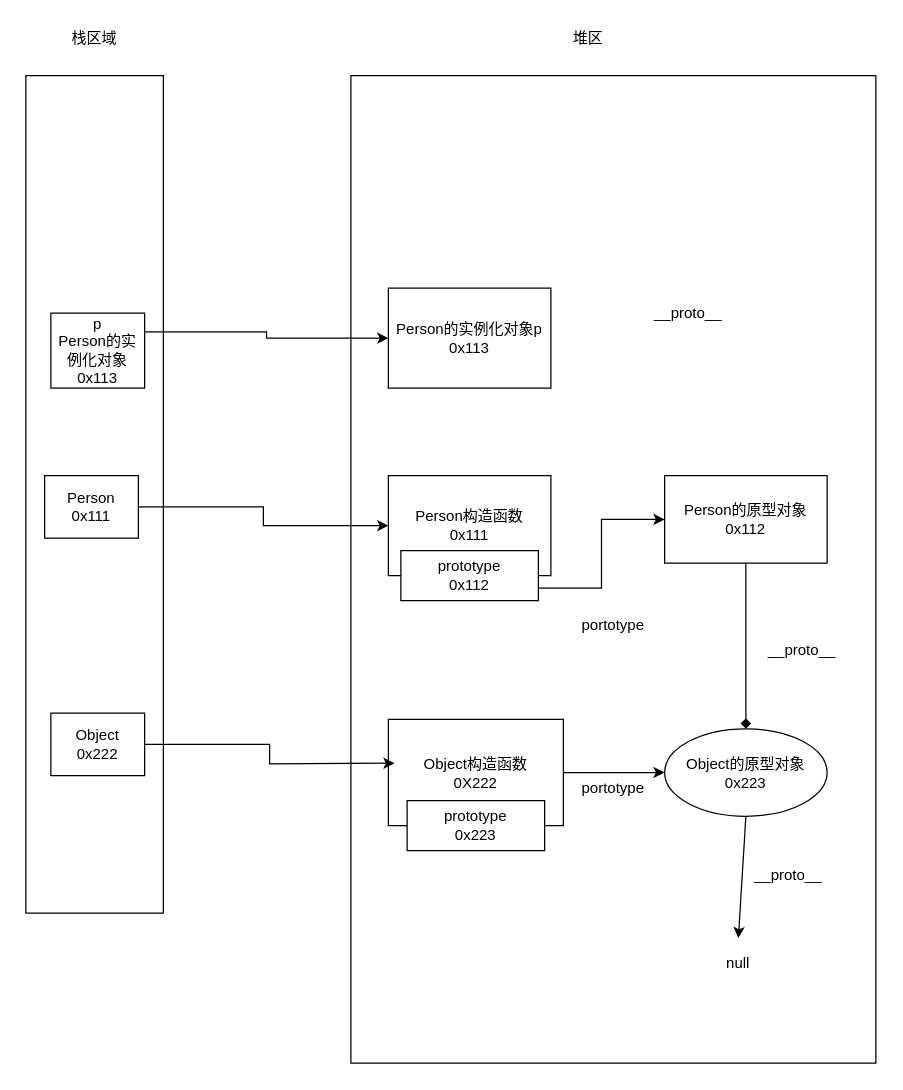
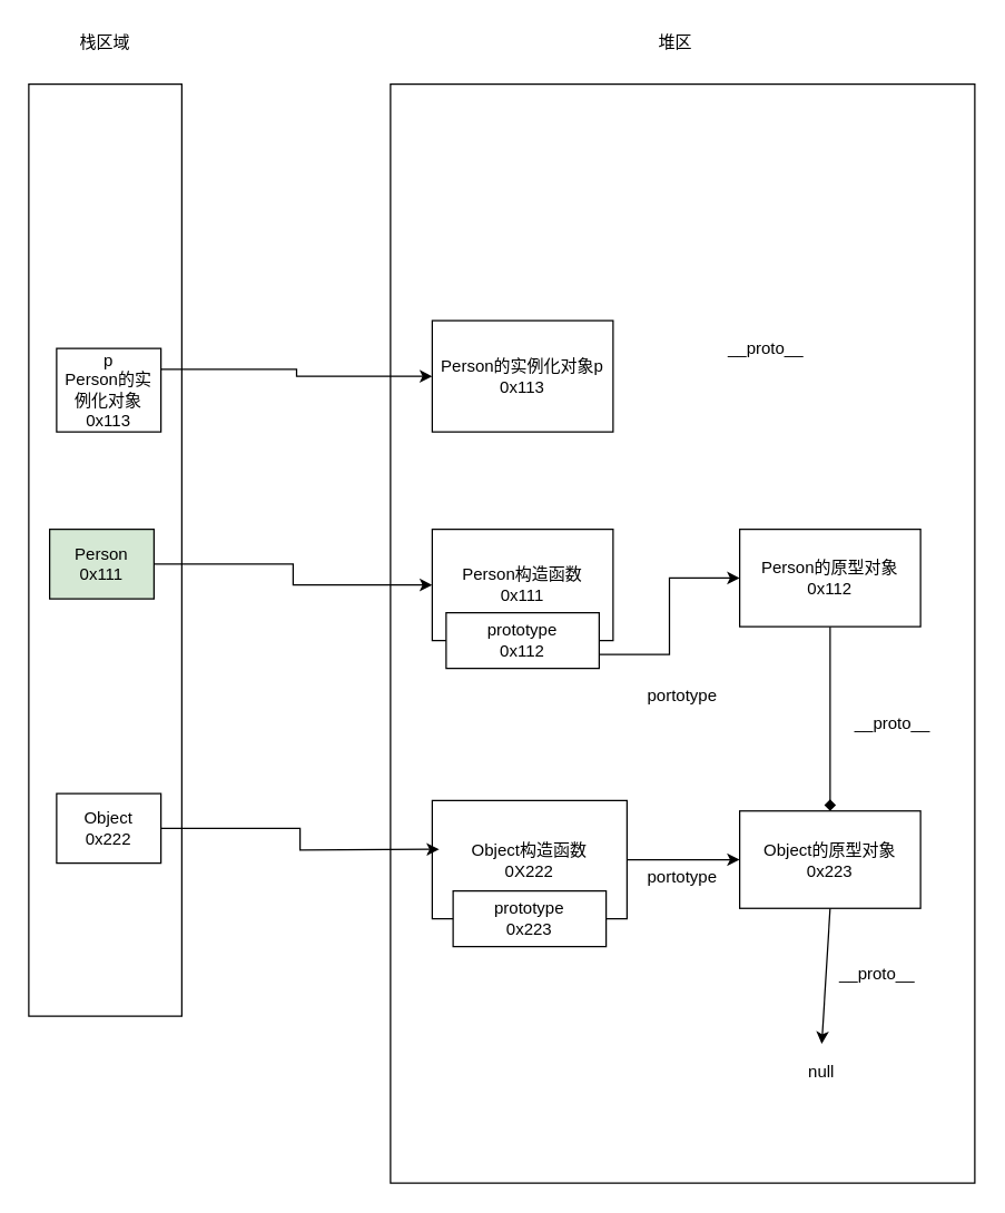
- <mxCell id="5" value="堆区" style="text;html=1;strokeColor=none;fillColor=none;align=center;verticalAlign=middle;whiteSpace=wrap;rounded=0;" vertex="1" parent="1"><mxGeometry x="450" y="20" width="40" height="20" as="geometry" /></mxCell>
+ <mxCell id="5" value="堆区" style="text;html=1;strokeColor=none;fillColor=none;align=center;verticalAlign=middle;whiteSpace=wrap;rounded=0;" vertex="1" parent="1"><mxGeometry x="465" y="20" width="40" height="20" as="geometry" /></mxCell>
- <mxCell id="8" value="Person&lt;br&gt;0x111" style="rounded=0;whiteSpace=wrap;html=1;" vertex="1" parent="1"><mxGeometry x="35" y="380" width="75" height="50" as="geometry" /></mxCell>
+ <mxCell id="8" value="Person&lt;br&gt;0x111" style="rounded=0;whiteSpace=wrap;html=1;fillColor=#d5e8d4;" vertex="1" parent="1"><mxGeometry x="35" y="380" width="75" height="50" as="geometry" /></mxCell>
- <mxCell id="20" value="Object的原型对象&lt;br&gt;0x223" style="ellipse;whiteSpace=wrap;html=1;" vertex="1" parent="1"><mxGeometry x="531" y="582.5" width="130" height="70" as="geometry" /></mxCell>
+ <mxCell id="20" value="Object的原型对象&lt;br&gt;0x223" style="rounded=0;whiteSpace=wrap;html=1;" vertex="1" parent="1"><mxGeometry x="531" y="582.5" width="130" height="70" as="geometry" /></mxCell>
